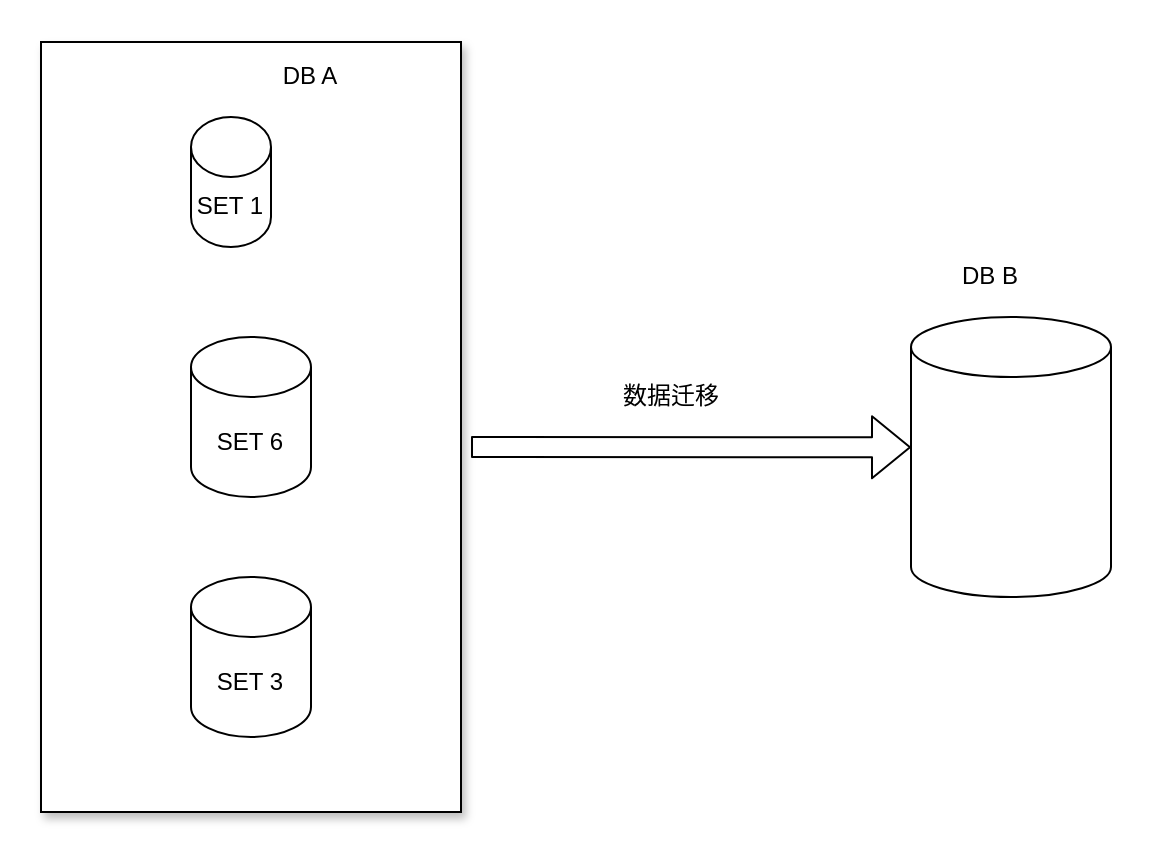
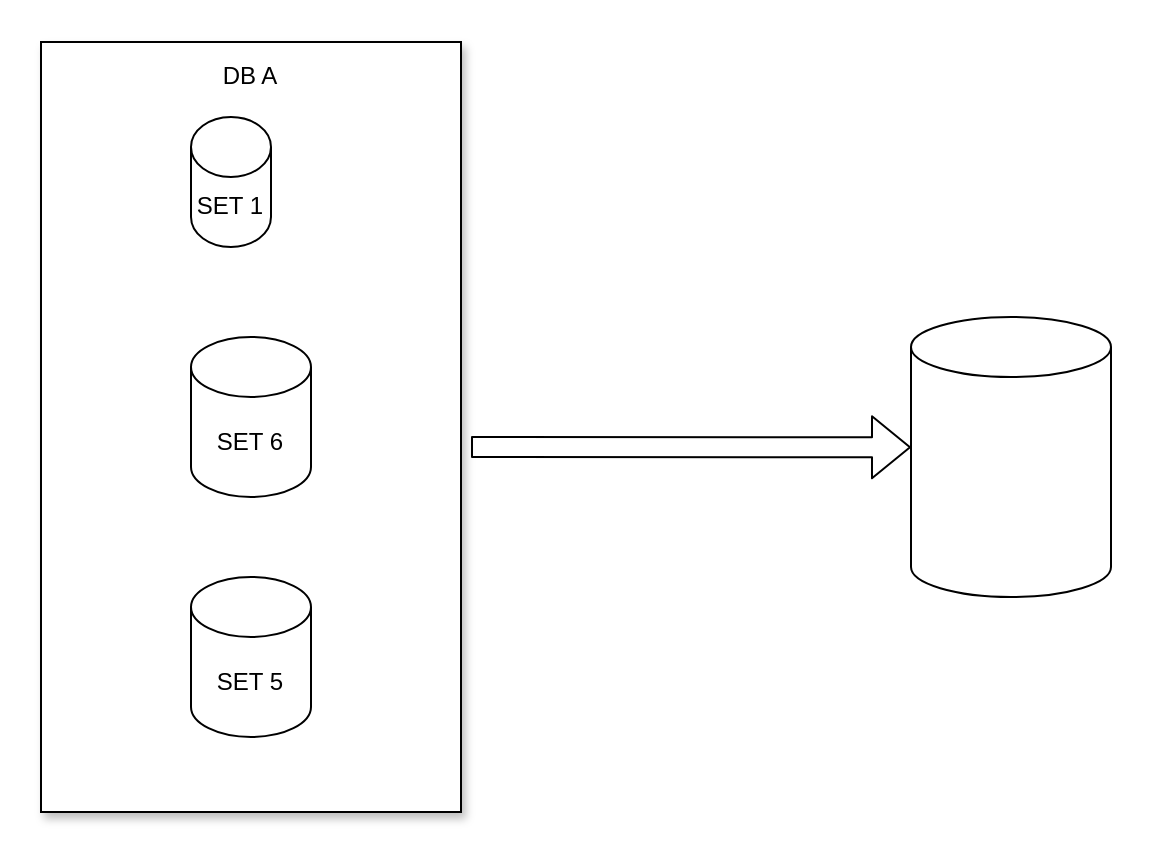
- <mxCell id="9" value="DB A" style="text;html=1;strokeColor=none;fillColor=none;align=center;verticalAlign=middle;whiteSpace=wrap;rounded=0;shadow=1;" vertex="1" parent="1"><mxGeometry x="135" y="28" width="40" height="20" as="geometry" /></mxCell>
+ <mxCell id="9" value="DB A" style="text;html=1;strokeColor=none;fillColor=none;align=center;verticalAlign=middle;whiteSpace=wrap;rounded=0;shadow=1;" vertex="1" parent="1"><mxGeometry x="105" y="28" width="40" height="20" as="geometry" /></mxCell>
- <mxCell id="10" value="DB B" style="text;html=1;strokeColor=none;fillColor=none;align=center;verticalAlign=middle;whiteSpace=wrap;rounded=0;shadow=1;" vertex="1" parent="1"><mxGeometry x="475" y="128" width="40" height="20" as="geometry" /></mxCell>
- <mxCell id="8" value="数据迁移" style="text;html=1;align=center;verticalAlign=middle;resizable=0;points=[];autosize=1;strokeColor=none;" vertex="1" parent="1"><mxGeometry x="305" y="188" width="60" height="20" as="geometry" /></mxCell>
- <mxCell id="5" value="SET 3" style="shape=cylinder3;whiteSpace=wrap;html=1;boundedLbl=1;backgroundOutline=1;size=15;" vertex="1" parent="1"><mxGeometry x="95" y="288" width="60" height="80" as="geometry" /></mxCell>
+ <mxCell id="5" value="SET 5" style="shape=cylinder3;whiteSpace=wrap;html=1;boundedLbl=1;backgroundOutline=1;size=15;" vertex="1" parent="1"><mxGeometry x="95" y="288" width="60" height="80" as="geometry" /></mxCell>
